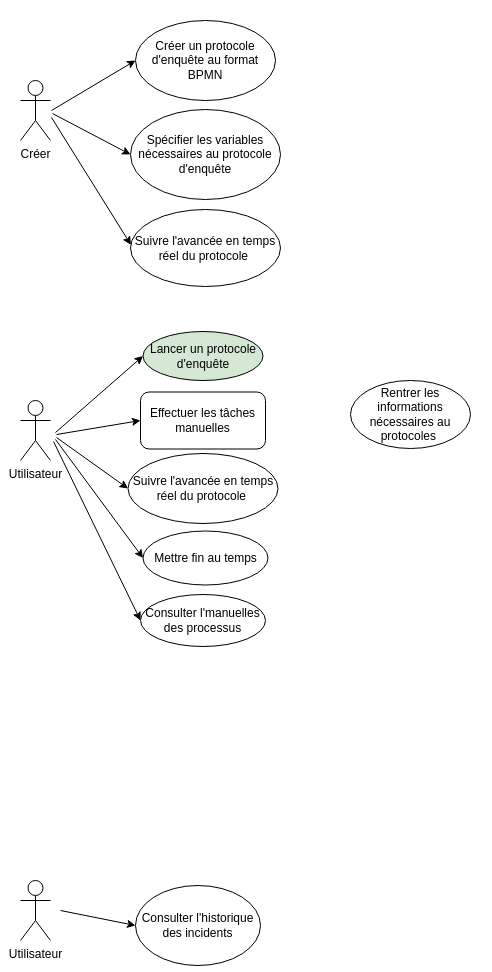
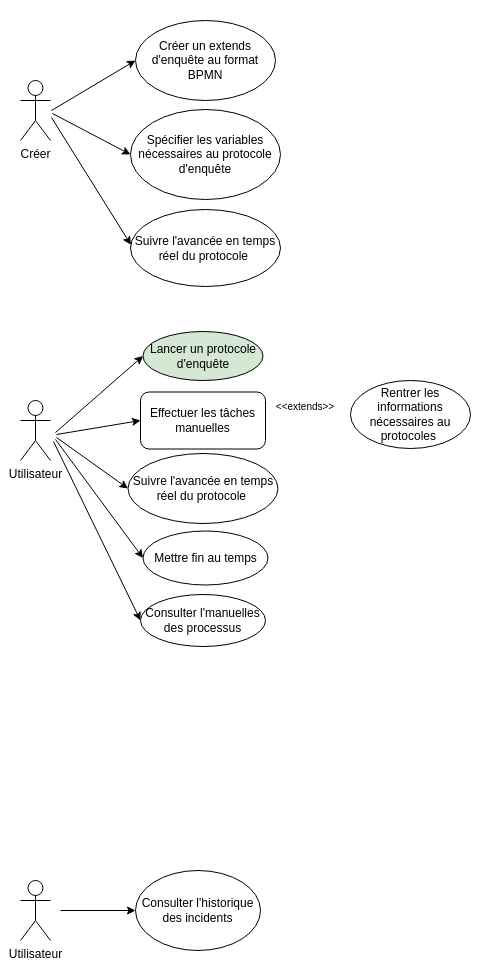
- <mxCell id="3" value="Créer un protocole d'enquête au format BPMN" style="ellipse;whiteSpace=wrap;html=1;" parent="1" vertex="1"><mxGeometry x="135" y="20" width="140" height="80" as="geometry" /></mxCell>
+ <mxCell id="3" value="Créer un extends d'enquête au format BPMN" style="ellipse;whiteSpace=wrap;html=1;" parent="1" vertex="1"><mxGeometry x="135" y="20" width="140" height="80" as="geometry" /></mxCell>
+ <mxCell id="22" value="&lt;font style=&quot;font-size: 10px&quot;&gt;&amp;lt;&amp;lt;extends&amp;gt;&amp;gt;&lt;/font&gt;" style="text;html=1;strokeColor=none;fillColor=none;align=center;verticalAlign=middle;whiteSpace=wrap;rounded=0;" parent="1" vertex="1"><mxGeometry x="275" y="391" width="60" height="30" as="geometry" /></mxCell>
- <mxCell id="20" value="Consulter l'historique des incidents" style="ellipse;whiteSpace=wrap;html=1;" parent="1" vertex="1"><mxGeometry x="135" y="885" width="125" height="80" as="geometry" /></mxCell>
+ <mxCell id="20" value="Consulter l'historique des incidents" style="ellipse;whiteSpace=wrap;html=1;" parent="1" vertex="1"><mxGeometry x="135" y="870" width="125" height="80" as="geometry" /></mxCell>
